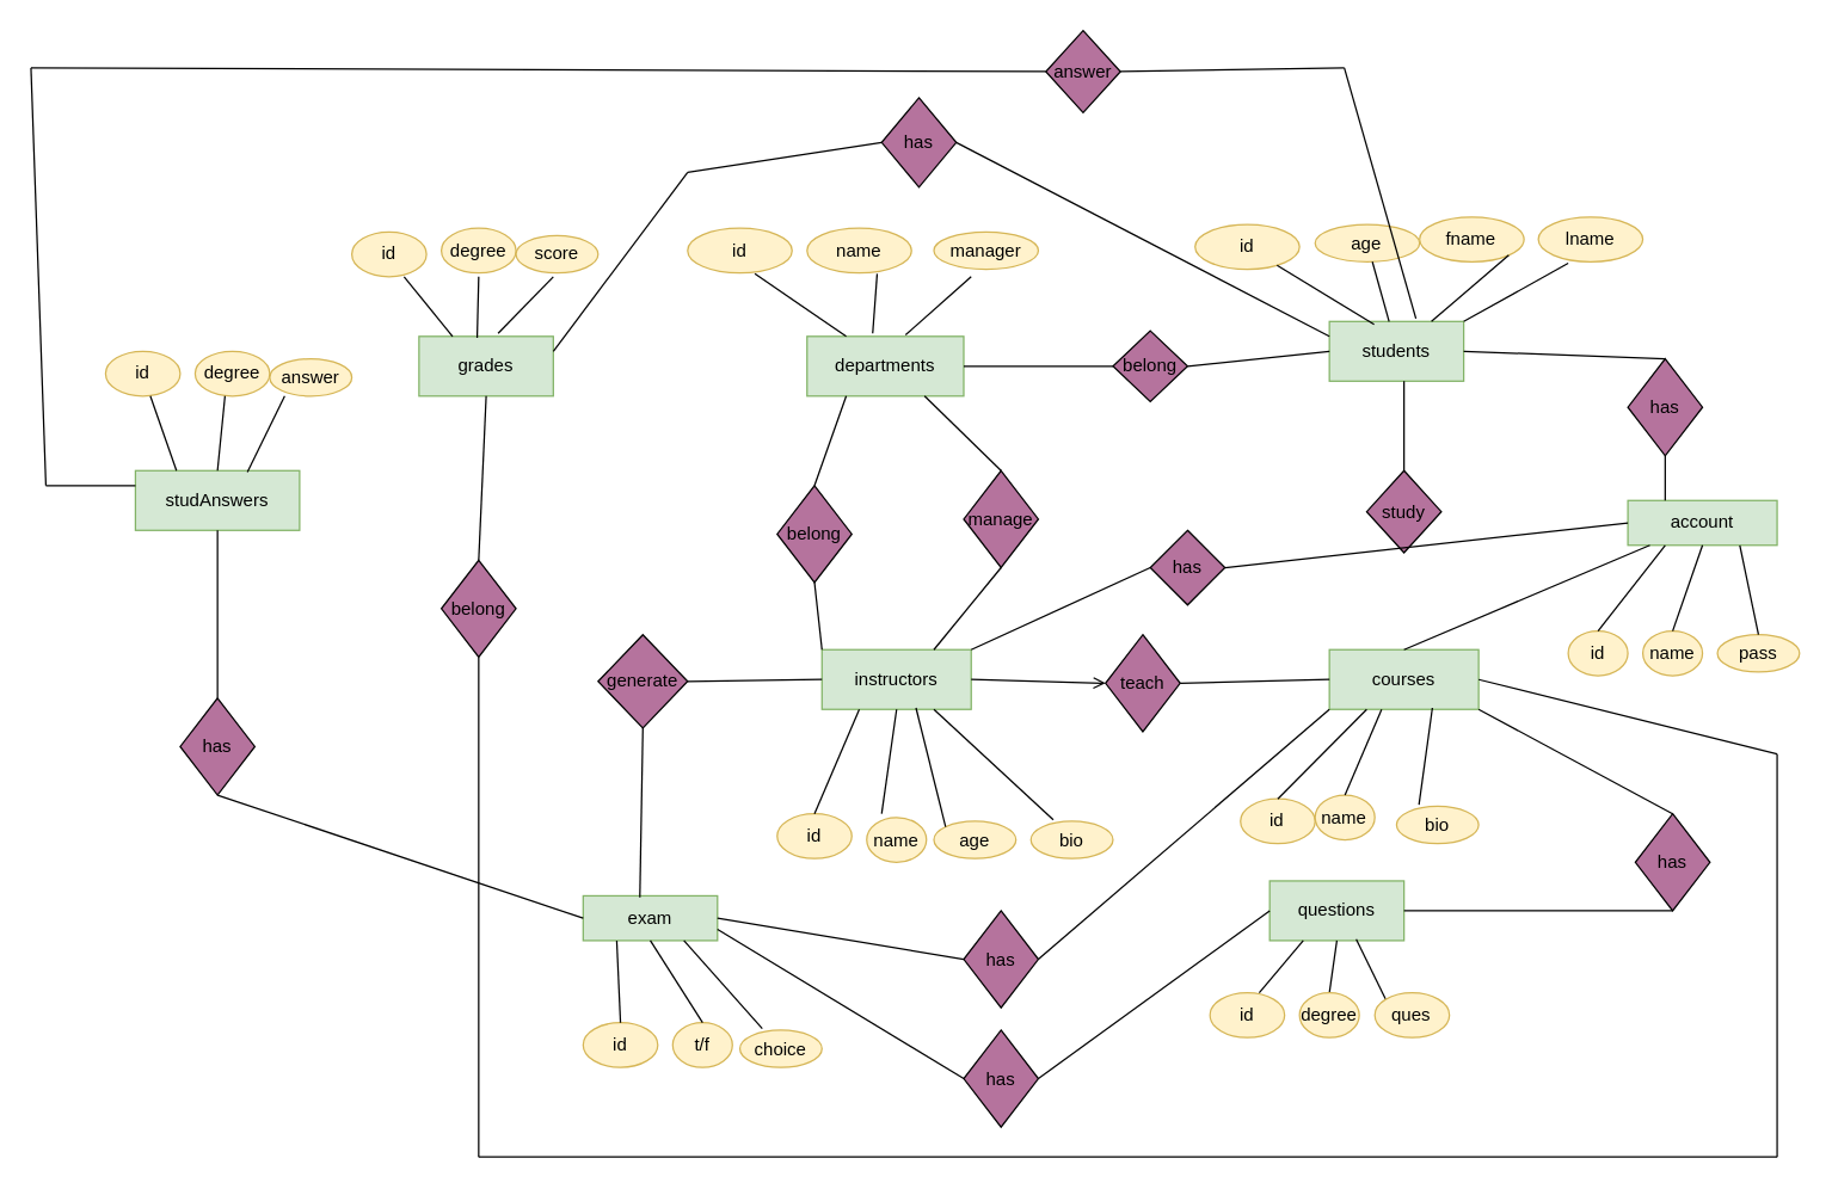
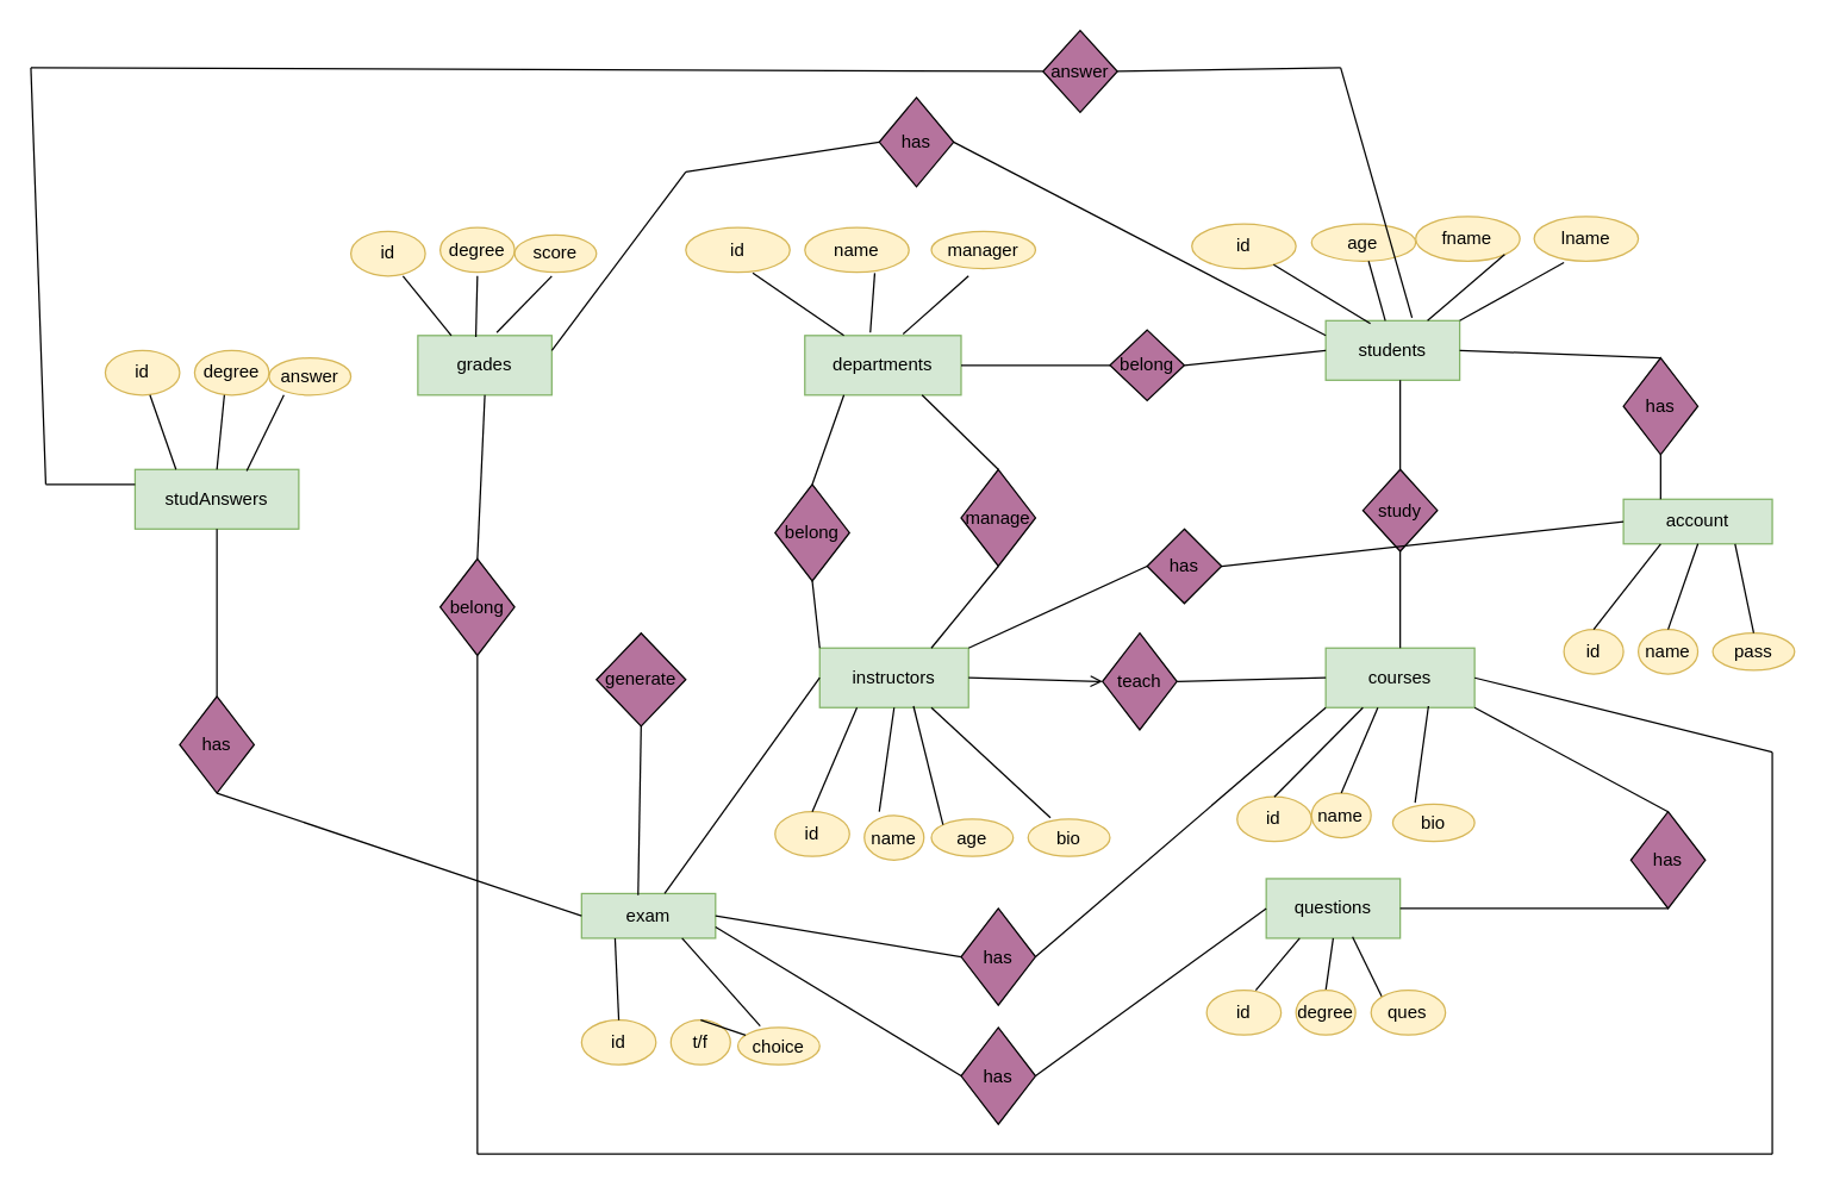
- <mxCell id="84" value="" style="endArrow=none;html=1;rounded=0;exitX=0.5;exitY=0;exitDx=0;exitDy=0;" edge="1" parent="1" source="4" target="9"><mxGeometry width="50" height="50" relative="1" as="geometry"><mxPoint x="940" y="425" as="sourcePoint" /><mxPoint x="1012.02" y="328" as="targetPoint" /></mxGeometry></mxCell>
+ <mxCell id="84" value="" style="endArrow=none;html=1;rounded=0;entryX=0.5;entryY=1;entryDx=0;entryDy=0;exitX=0.5;exitY=0;exitDx=0;exitDy=0;" edge="1" parent="1" source="4" target="69"><mxGeometry width="50" height="50" relative="1" as="geometry"><mxPoint x="940" y="425" as="sourcePoint" /><mxPoint x="1012.02" y="328" as="targetPoint" /></mxGeometry></mxCell>
- <mxCell id="102" value="" style="endArrow=none;html=1;rounded=0;entryX=1;entryY=0.5;entryDx=0;entryDy=0;exitX=0;exitY=0.5;exitDx=0;exitDy=0;" edge="1" parent="1" source="5" target="98"><mxGeometry width="50" height="50" relative="1" as="geometry"><mxPoint x="530" y="457" as="sourcePoint" /><mxPoint x="532.02" y="400" as="targetPoint" /></mxGeometry></mxCell>
+ <mxCell id="102" value="" style="endArrow=none;html=1;rounded=0;exitX=0;exitY=0.5;exitDx=0;exitDy=0;" edge="1" parent="1" source="5" target="8"><mxGeometry width="50" height="50" relative="1" as="geometry"><mxPoint x="530" y="457" as="sourcePoint" /><mxPoint x="532.02" y="400" as="targetPoint" /></mxGeometry></mxCell>
- <mxCell id="47" value="" style="endArrow=none;html=1;rounded=0;entryX=0.5;entryY=1;entryDx=0;entryDy=0;exitX=0.5;exitY=0;exitDx=0;exitDy=0;" edge="1" parent="1" source="45" target="8"><mxGeometry width="50" height="50" relative="1" as="geometry"><mxPoint x="925" y="555" as="sourcePoint" /><mxPoint x="935" y="485" as="targetPoint" /></mxGeometry></mxCell>
+ <mxCell id="47" value="" style="endArrow=none;html=1;rounded=0;exitX=0.5;exitY=0;exitDx=0;exitDy=0;" edge="1" parent="1" source="45" target="46"><mxGeometry width="50" height="50" relative="1" as="geometry"><mxPoint x="925" y="555" as="sourcePoint" /><mxPoint x="935" y="485" as="targetPoint" /></mxGeometry></mxCell>
